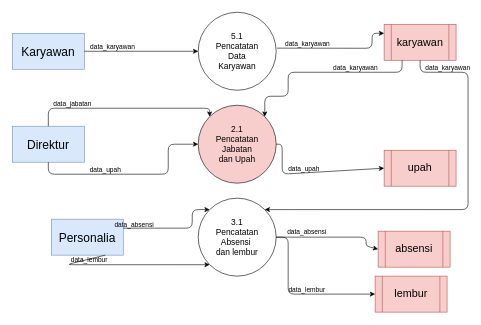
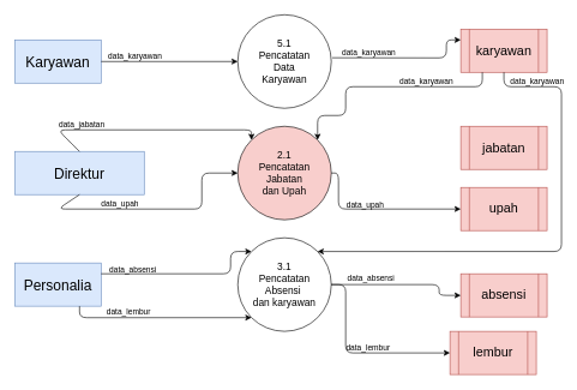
+ <mxCell id="7" value="&lt;font style=&quot;font-size: 18px&quot;&gt;jabatan&lt;/font&gt;" style="shape=process;whiteSpace=wrap;html=1;backgroundOutline=1;fillColor=#f8cecc;strokeColor=#b85450;" vertex="1" parent="1"><mxGeometry x="640" y="175" width="120" height="60" as="geometry" /></mxCell>
- <mxCell id="11" value="&lt;font style=&quot;font-size: 20px&quot;&gt;Direktur&lt;/font&gt;" style="rounded=0;whiteSpace=wrap;html=1;fillColor=#dae8fc;strokeColor=#6c8ebf;" vertex="1" parent="1"><mxGeometry x="20" y="210" width="120" height="60" as="geometry" /></mxCell>
+ <mxCell id="11" value="&lt;font style=&quot;font-size: 20px&quot;&gt;Direktur&lt;/font&gt;" style="rounded=0;whiteSpace=wrap;html=1;fillColor=#dae8fc;strokeColor=#6c8ebf;" vertex="1" parent="1"><mxGeometry x="20" y="210" width="180" height="60" as="geometry" /></mxCell>
- <mxCell id="8" value="&lt;font style=&quot;font-size: 18px&quot;&gt;upah&lt;/font&gt;" style="shape=process;whiteSpace=wrap;html=1;backgroundOutline=1;fillColor=#f8cecc;strokeColor=#b85450;" vertex="1" parent="1"><mxGeometry x="640" y="250" width="120" height="60" as="geometry" /></mxCell>
+ <mxCell id="8" value="&lt;font style=&quot;font-size: 18px&quot;&gt;upah&lt;/font&gt;" style="shape=process;whiteSpace=wrap;html=1;backgroundOutline=1;fillColor=#f8cecc;strokeColor=#b85450;" vertex="1" parent="1"><mxGeometry x="640" y="260" width="120" height="60" as="geometry" /></mxCell>
- <mxCell id="12" value="&lt;font style=&quot;font-size: 20px&quot;&gt;Personalia&lt;/font&gt;" style="rounded=0;whiteSpace=wrap;html=1;fillColor=#dae8fc;strokeColor=#6c8ebf;" vertex="1" parent="1"><mxGeometry x="85" y="365" width="120" height="60" as="geometry" /></mxCell>
+ <mxCell id="12" value="&lt;font style=&quot;font-size: 20px&quot;&gt;Personalia&lt;/font&gt;" style="rounded=0;whiteSpace=wrap;html=1;fillColor=#dae8fc;strokeColor=#6c8ebf;" vertex="1" parent="1"><mxGeometry x="20" y="365" width="120" height="60" as="geometry" /></mxCell>
- <mxCell id="4" value="&lt;font style=&quot;font-size: 14px&quot;&gt;3.1&lt;br&gt;Pencatatan&lt;br&gt;Absensi&amp;nbsp;&lt;br&gt;dan lembur&lt;br&gt;&lt;/font&gt;" style="ellipse;whiteSpace=wrap;html=1;aspect=fixed;" vertex="1" parent="1"><mxGeometry x="330" y="330" width="130" height="130" as="geometry" /></mxCell>
+ <mxCell id="4" value="&lt;font style=&quot;font-size: 14px&quot;&gt;3.1&lt;br&gt;Pencatatan&lt;br&gt;Absensi&amp;nbsp;&lt;br&gt;dan karyawan&lt;br&gt;&lt;/font&gt;" style="ellipse;whiteSpace=wrap;html=1;aspect=fixed;" vertex="1" parent="1"><mxGeometry x="330" y="330" width="130" height="130" as="geometry" /></mxCell>
- <mxCell id="9" value="&lt;font style=&quot;font-size: 18px&quot;&gt;absensi&lt;/font&gt;" style="shape=process;whiteSpace=wrap;html=1;backgroundOutline=1;fillColor=#f8cecc;strokeColor=#b85450;" vertex="1" parent="1"><mxGeometry x="630" y="385" width="120" height="60" as="geometry" /></mxCell>
+ <mxCell id="9" value="&lt;font style=&quot;font-size: 18px&quot;&gt;absensi&lt;/font&gt;" style="shape=process;whiteSpace=wrap;html=1;backgroundOutline=1;fillColor=#f8cecc;strokeColor=#b85450;" vertex="1" parent="1"><mxGeometry x="640" y="380" width="120" height="60" as="geometry" /></mxCell>
